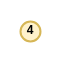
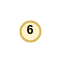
- <mxCell id="4" value="4" style="text;html=1;strokeColor=none;fillColor=none;align=center;verticalAlign=middle;whiteSpace=wrap;rounded=0;fontStyle=1" parent="2" vertex="1"><mxGeometry x="5" width="10" height="20" as="geometry" /></mxCell>
+ <mxCell id="4" value="6" style="text;html=1;strokeColor=none;fillColor=none;align=center;verticalAlign=middle;whiteSpace=wrap;rounded=0;fontStyle=1" parent="2" vertex="1"><mxGeometry x="5" width="10" height="20" as="geometry" /></mxCell>
